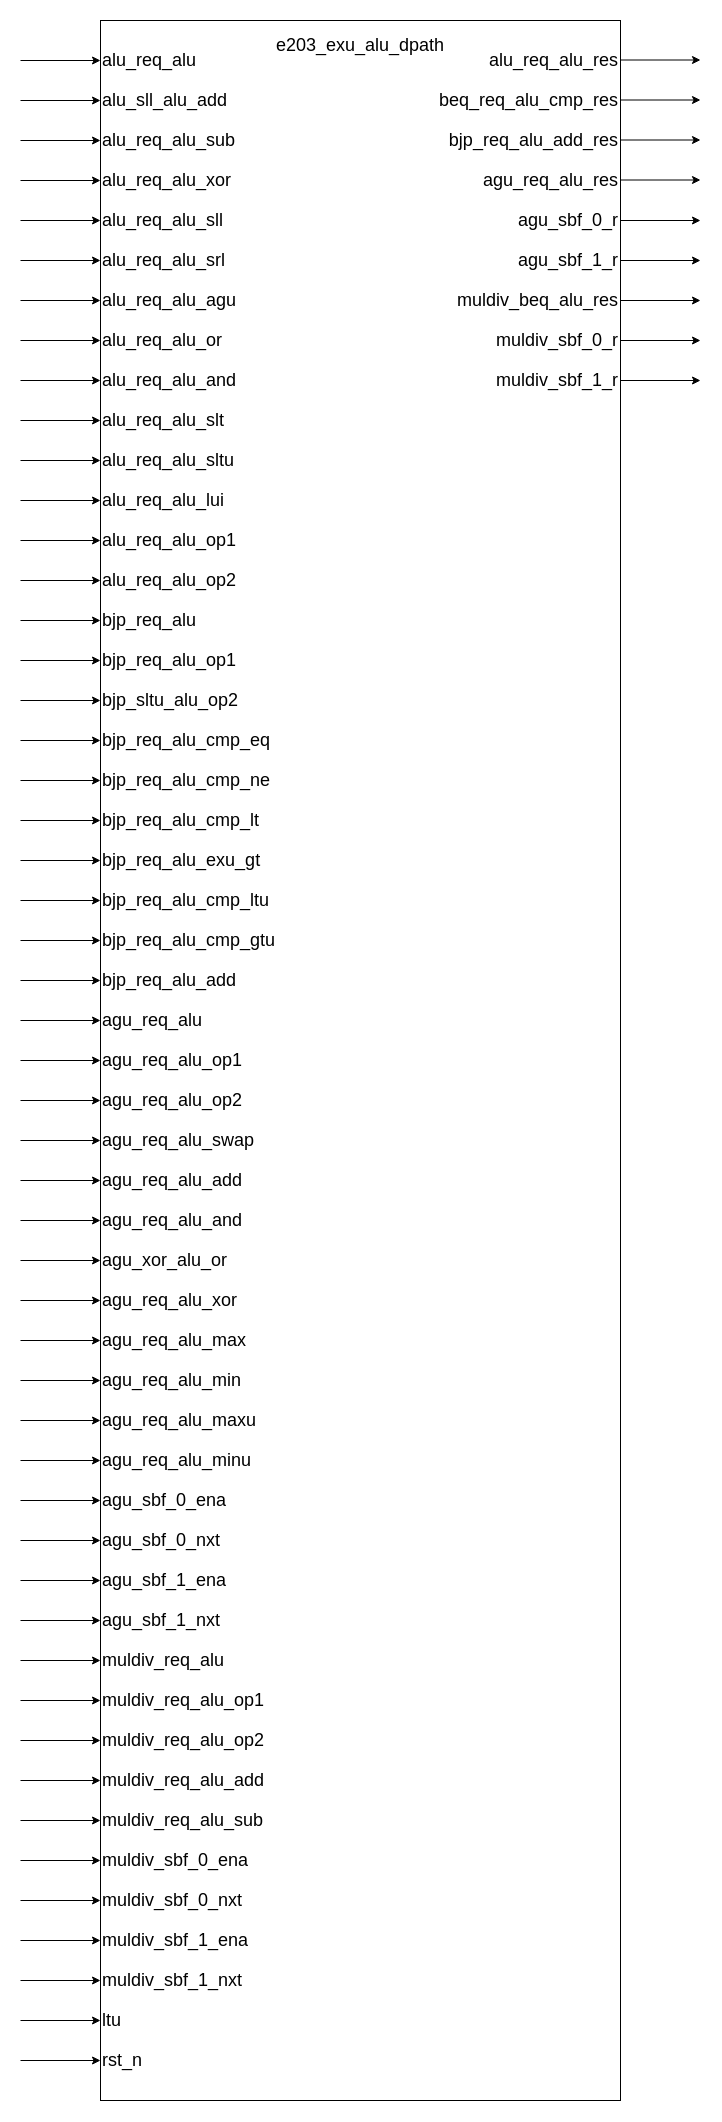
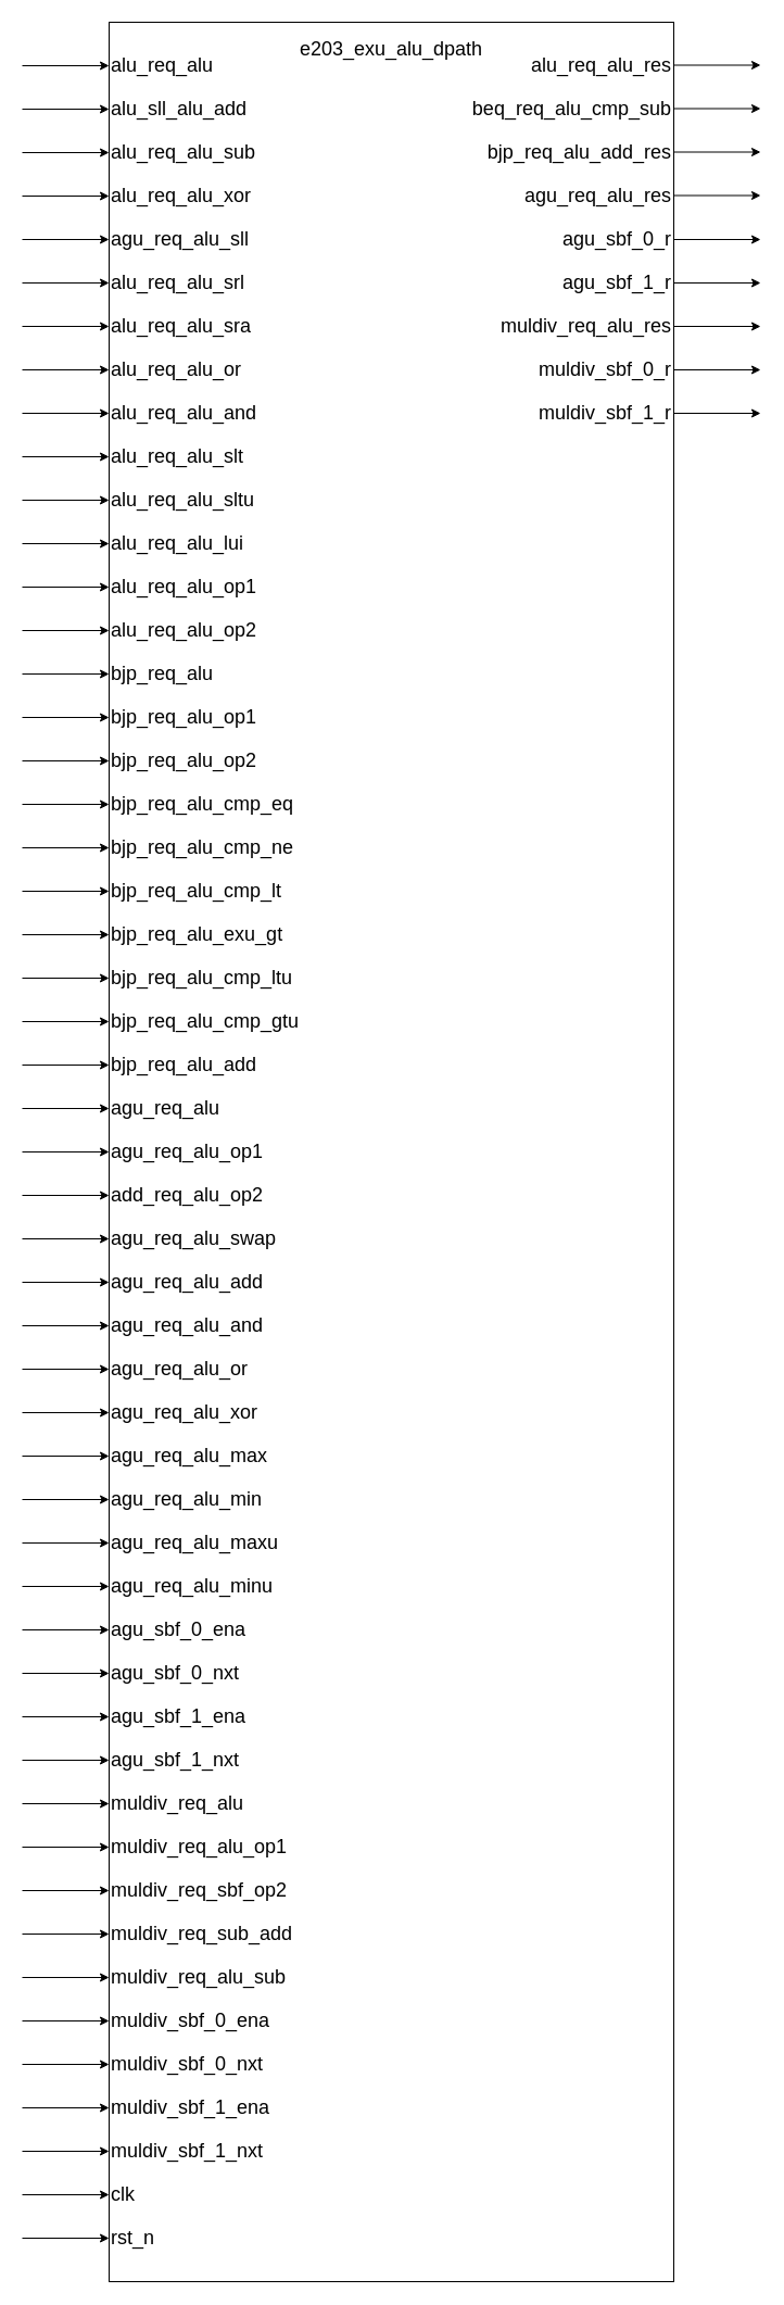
- <mxCell id="32" value="&lt;span style=&quot;font-size: 18px;&quot;&gt;beq_req_alu_cmp_res&lt;/span&gt;" style="text;html=1;align=right;verticalAlign=middle;whiteSpace=wrap;rounded=0;" parent="1" vertex="1"><mxGeometry x="420" y="80" width="200" height="40" as="geometry" /></mxCell>
+ <mxCell id="32" value="&lt;span style=&quot;font-size: 18px;&quot;&gt;beq_req_alu_cmp_sub&lt;/span&gt;" style="text;html=1;align=right;verticalAlign=middle;whiteSpace=wrap;rounded=0;" parent="1" vertex="1"><mxGeometry x="420" y="80" width="200" height="40" as="geometry" /></mxCell>
- <mxCell id="37" value="&lt;span style=&quot;font-size: 18px;&quot;&gt;alu_req_alu_sll&lt;/span&gt;" style="text;html=1;align=left;verticalAlign=middle;whiteSpace=wrap;rounded=0;" parent="1" vertex="1"><mxGeometry x="100" y="200" width="200" height="40" as="geometry" /></mxCell>
+ <mxCell id="37" value="&lt;span style=&quot;font-size: 18px;&quot;&gt;agu_req_alu_sll&lt;/span&gt;" style="text;html=1;align=left;verticalAlign=middle;whiteSpace=wrap;rounded=0;" parent="1" vertex="1"><mxGeometry x="100" y="200" width="200" height="40" as="geometry" /></mxCell>
- <mxCell id="41" value="&lt;span style=&quot;font-size: 18px;&quot;&gt;alu_req_alu_agu&lt;/span&gt;" style="text;html=1;align=left;verticalAlign=middle;whiteSpace=wrap;rounded=0;" parent="1" vertex="1"><mxGeometry x="100" y="280" width="200" height="40" as="geometry" /></mxCell>
+ <mxCell id="41" value="&lt;span style=&quot;font-size: 18px;&quot;&gt;alu_req_alu_sra&lt;/span&gt;" style="text;html=1;align=left;verticalAlign=middle;whiteSpace=wrap;rounded=0;" parent="1" vertex="1"><mxGeometry x="100" y="280" width="200" height="40" as="geometry" /></mxCell>
- <mxCell id="42" value="&lt;span style=&quot;font-size: 18px; text-align: left;&quot;&gt;muldiv_beq_alu_res&lt;/span&gt;" style="text;html=1;align=right;verticalAlign=middle;whiteSpace=wrap;rounded=0;" parent="1" vertex="1"><mxGeometry x="420" y="280" width="200" height="40" as="geometry" /></mxCell>
+ <mxCell id="42" value="&lt;span style=&quot;font-size: 18px; text-align: left;&quot;&gt;muldiv_req_alu_res&lt;/span&gt;" style="text;html=1;align=right;verticalAlign=middle;whiteSpace=wrap;rounded=0;" parent="1" vertex="1"><mxGeometry x="420" y="280" width="200" height="40" as="geometry" /></mxCell>
- <mxCell id="54" value="&lt;span style=&quot;font-size: 18px;&quot;&gt;bjp_sltu_alu_op2&lt;/span&gt;" style="text;html=1;align=left;verticalAlign=middle;whiteSpace=wrap;rounded=0;" parent="1" vertex="1"><mxGeometry x="100" y="680" width="200" height="40" as="geometry" /></mxCell>
+ <mxCell id="54" value="&lt;span style=&quot;font-size: 18px;&quot;&gt;bjp_req_alu_op2&lt;/span&gt;" style="text;html=1;align=left;verticalAlign=middle;whiteSpace=wrap;rounded=0;" parent="1" vertex="1"><mxGeometry x="100" y="680" width="200" height="40" as="geometry" /></mxCell>
- <mxCell id="76" value="&lt;span style=&quot;font-size: 18px;&quot;&gt;agu_req_alu_op2&lt;/span&gt;" style="text;html=1;align=left;verticalAlign=middle;whiteSpace=wrap;rounded=0;" vertex="1" parent="1"><mxGeometry x="100" y="1080" width="200" height="40" as="geometry" /></mxCell>
+ <mxCell id="76" value="&lt;span style=&quot;font-size: 18px;&quot;&gt;add_req_alu_op2&lt;/span&gt;" style="text;html=1;align=left;verticalAlign=middle;whiteSpace=wrap;rounded=0;" vertex="1" parent="1"><mxGeometry x="100" y="1080" width="200" height="40" as="geometry" /></mxCell>
- <mxCell id="83" value="&lt;span style=&quot;font-size: 18px;&quot;&gt;agu_xor_alu_or&lt;/span&gt;" style="text;html=1;align=left;verticalAlign=middle;whiteSpace=wrap;rounded=0;" vertex="1" parent="1"><mxGeometry x="100" y="1240" width="200" height="40" as="geometry" /></mxCell>
+ <mxCell id="83" value="&lt;span style=&quot;font-size: 18px;&quot;&gt;agu_req_alu_or&lt;/span&gt;" style="text;html=1;align=left;verticalAlign=middle;whiteSpace=wrap;rounded=0;" vertex="1" parent="1"><mxGeometry x="100" y="1240" width="200" height="40" as="geometry" /></mxCell>
- <mxCell id="107" value="&lt;span style=&quot;font-size: 18px;&quot;&gt;muldiv_req_alu_op2&lt;/span&gt;" style="text;html=1;align=left;verticalAlign=middle;whiteSpace=wrap;rounded=0;" vertex="1" parent="1"><mxGeometry x="100" y="1720" width="200" height="40" as="geometry" /></mxCell>
+ <mxCell id="107" value="&lt;span style=&quot;font-size: 18px;&quot;&gt;muldiv_req_sbf_op2&lt;/span&gt;" style="text;html=1;align=left;verticalAlign=middle;whiteSpace=wrap;rounded=0;" vertex="1" parent="1"><mxGeometry x="100" y="1720" width="200" height="40" as="geometry" /></mxCell>
- <mxCell id="111" value="&lt;span style=&quot;font-size: 18px;&quot;&gt;muldiv_req_alu_add&lt;/span&gt;" style="text;html=1;align=left;verticalAlign=middle;whiteSpace=wrap;rounded=0;" vertex="1" parent="1"><mxGeometry x="100" y="1760" width="200" height="40" as="geometry" /></mxCell>
+ <mxCell id="111" value="&lt;span style=&quot;font-size: 18px;&quot;&gt;muldiv_req_sub_add&lt;/span&gt;" style="text;html=1;align=left;verticalAlign=middle;whiteSpace=wrap;rounded=0;" vertex="1" parent="1"><mxGeometry x="100" y="1760" width="200" height="40" as="geometry" /></mxCell>
- <mxCell id="122" value="&lt;span style=&quot;font-size: 18px;&quot;&gt;ltu&lt;/span&gt;" style="text;html=1;align=left;verticalAlign=middle;whiteSpace=wrap;rounded=0;" vertex="1" parent="1"><mxGeometry x="100" y="2000" width="200" height="40" as="geometry" /></mxCell>
+ <mxCell id="122" value="&lt;span style=&quot;font-size: 18px;&quot;&gt;clk&lt;/span&gt;" style="text;html=1;align=left;verticalAlign=middle;whiteSpace=wrap;rounded=0;" vertex="1" parent="1"><mxGeometry x="100" y="2000" width="200" height="40" as="geometry" /></mxCell>
